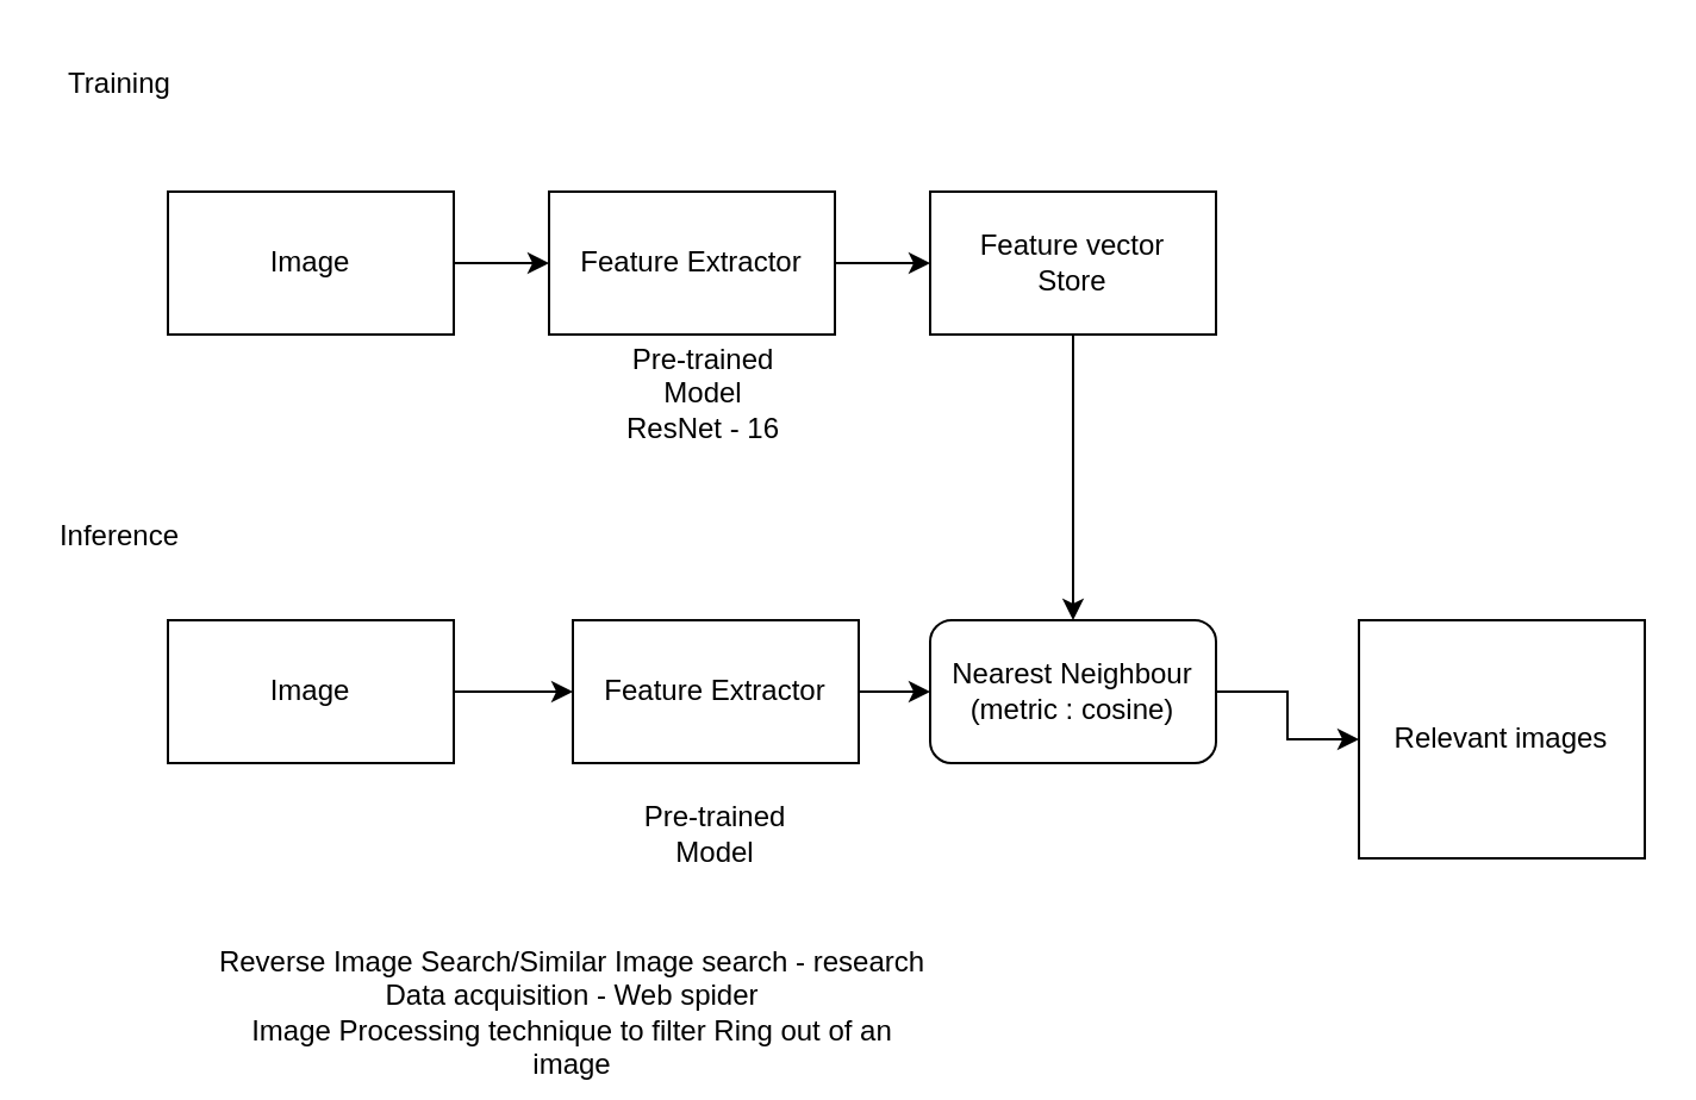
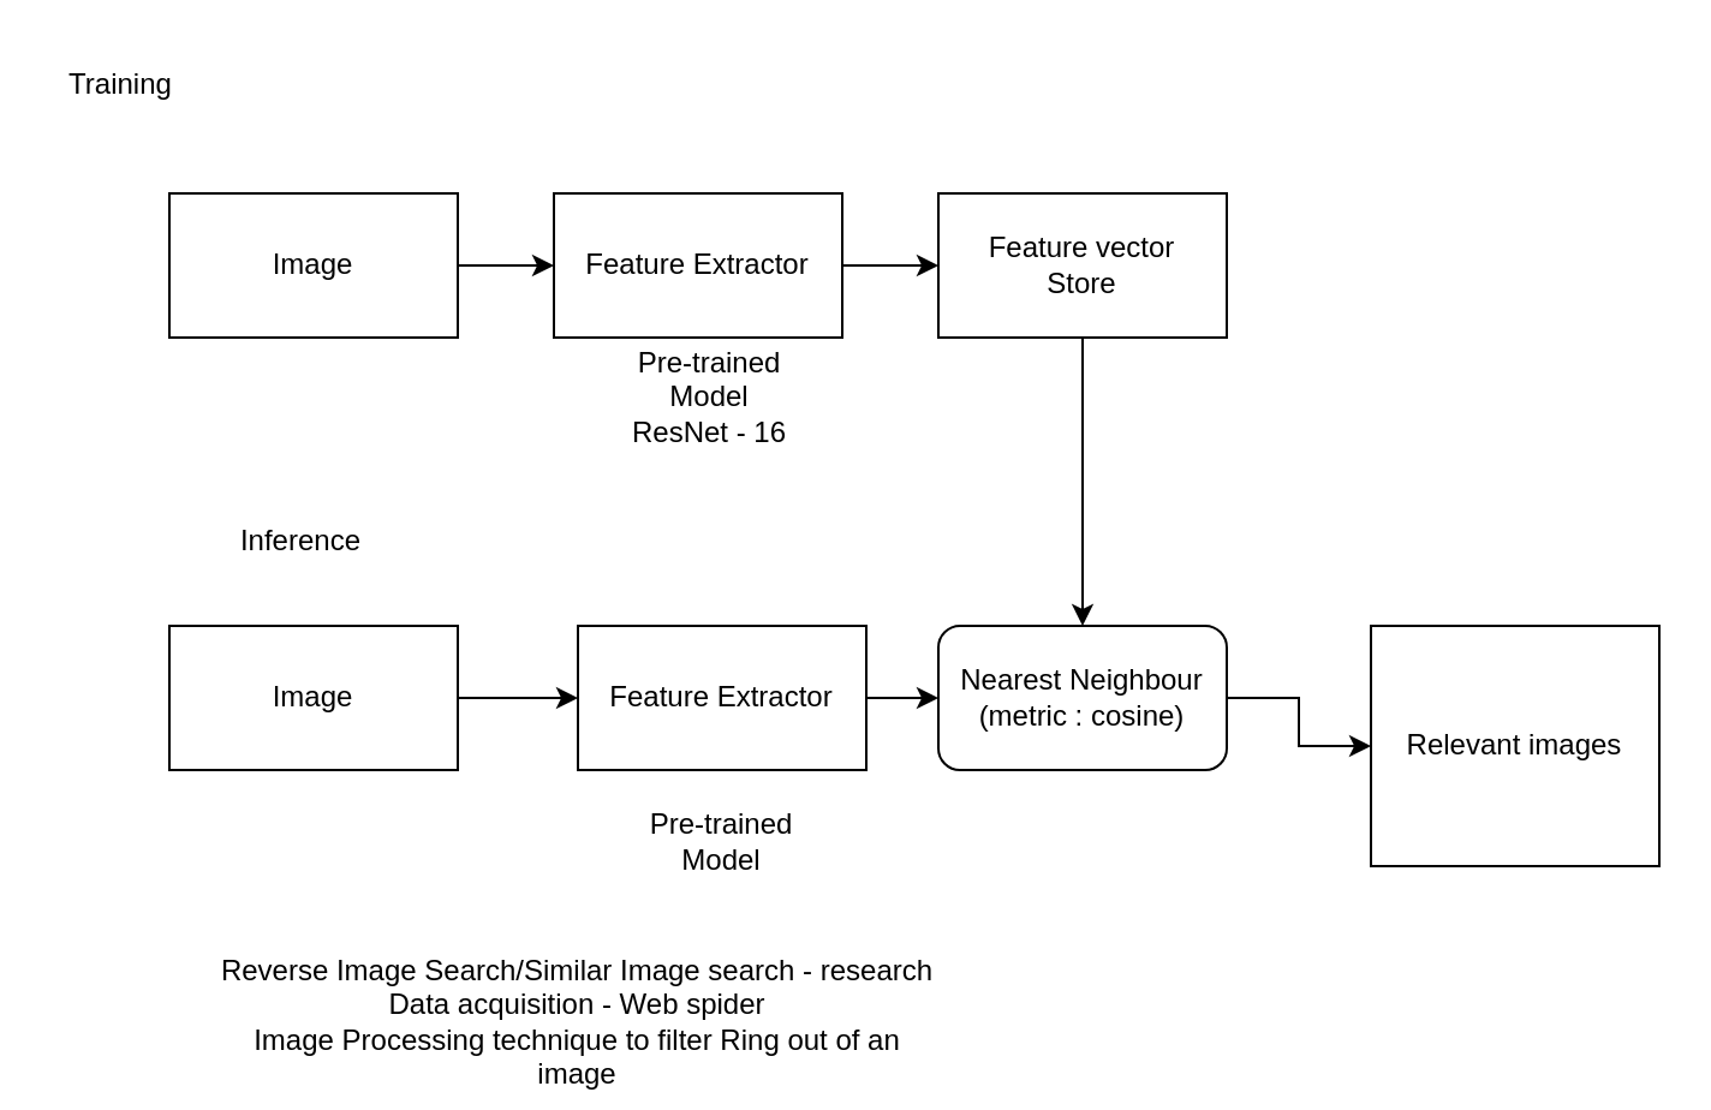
- <mxCell id="11" value="Inference" style="text;html=1;strokeColor=none;fillColor=none;align=center;verticalAlign=middle;whiteSpace=wrap;rounded=0;" vertex="1" parent="1"><mxGeometry x="20" y="210" width="60" height="30" as="geometry" /></mxCell>
+ <mxCell id="11" value="Inference" style="text;html=1;strokeColor=none;fillColor=none;align=center;verticalAlign=middle;whiteSpace=wrap;rounded=0;" vertex="1" parent="1"><mxGeometry x="95" y="210" width="60" height="30" as="geometry" /></mxCell>
